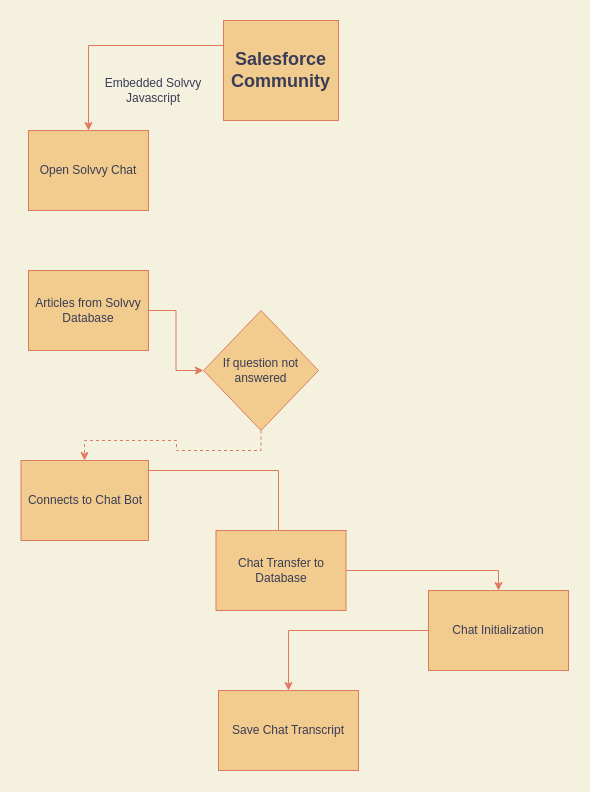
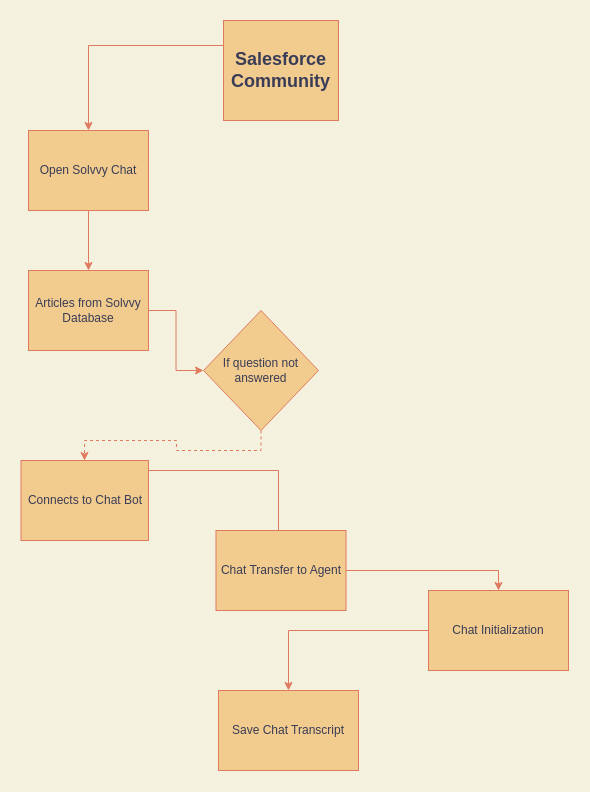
- <mxCell id="17" value="Embedded Solvvy Javascript" style="text;html=1;strokeColor=none;fillColor=none;align=center;verticalAlign=middle;whiteSpace=wrap;rounded=0;sketch=0;fontColor=#393C56;" vertex="1" parent="1"><mxGeometry x="98" y="70" width="110" height="40" as="geometry" /></mxCell>
+ <mxCell id="14" style="edgeStyle=orthogonalEdgeStyle;rounded=0;orthogonalLoop=1;jettySize=auto;html=1;exitX=0.5;exitY=1;exitDx=0;exitDy=0;labelBackgroundColor=#F4F1DE;strokeColor=#E07A5F;fontColor=#393C56;" edge="1" parent="1" source="4" target="13"><mxGeometry relative="1" as="geometry"><mxPoint x="48" y="410" as="targetPoint" /><mxPoint x="88" y="210" as="sourcePoint" /></mxGeometry></mxCell>
- <mxCell id="9" value="Chat Transfer to Database" style="rounded=0;whiteSpace=wrap;html=1;fillColor=#F2CC8F;strokeColor=#E07A5F;fontColor=#393C56;" vertex="1" parent="1"><mxGeometry x="215.5" y="530" width="130" height="80" as="geometry" /></mxCell>
+ <mxCell id="9" value="Chat Transfer to Agent" style="rounded=0;whiteSpace=wrap;html=1;fillColor=#F2CC8F;strokeColor=#E07A5F;fontColor=#393C56;" vertex="1" parent="1"><mxGeometry x="215.5" y="530" width="130" height="80" as="geometry" /></mxCell>
